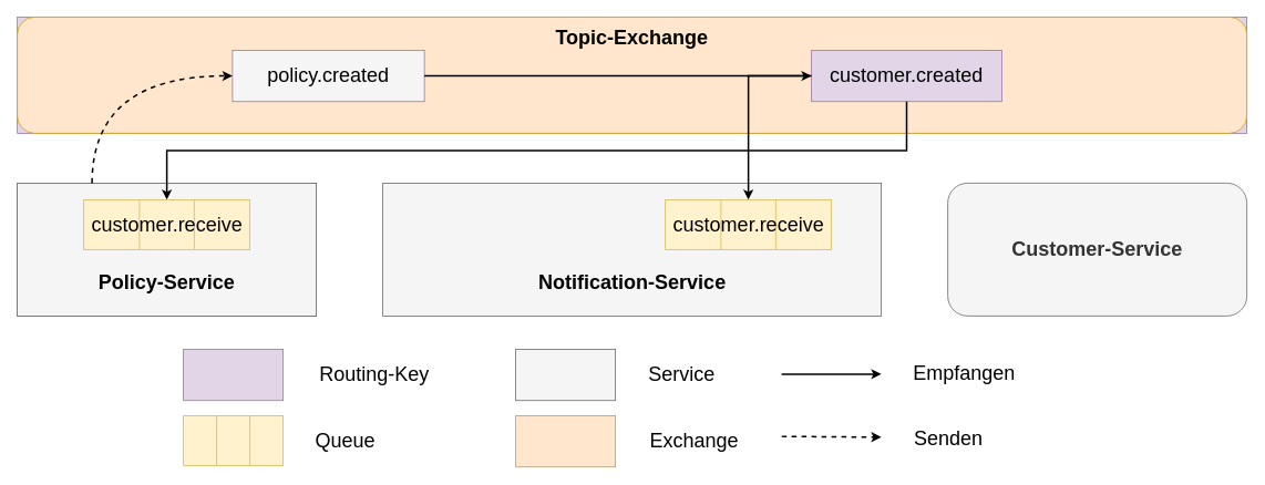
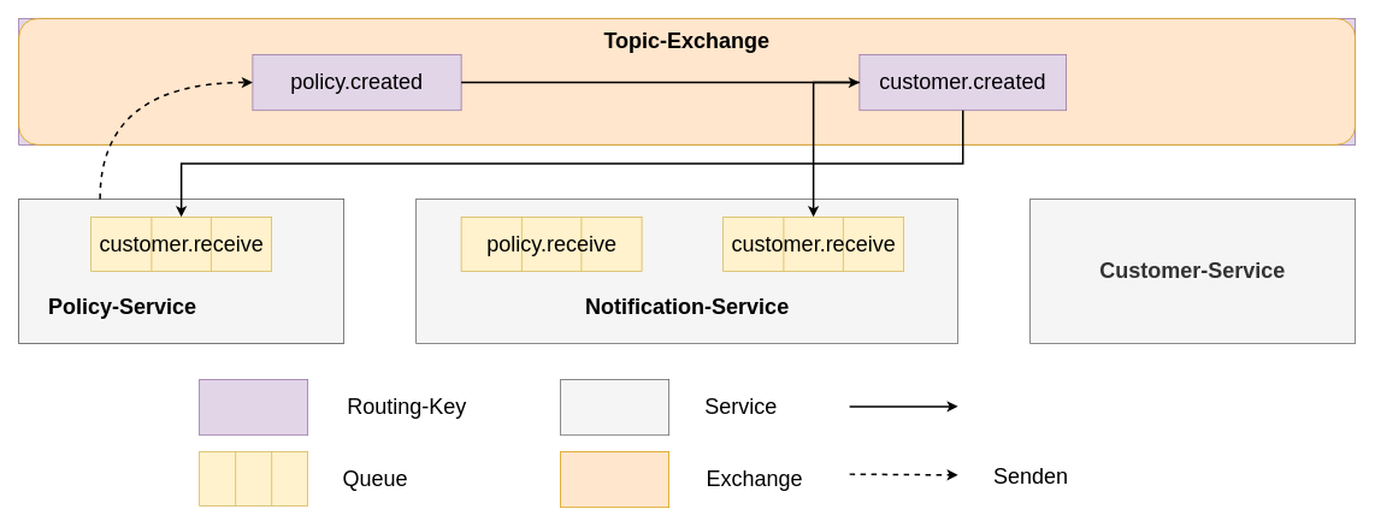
- <mxCell id="5" value="&lt;font style=&quot;font-size: 24px;&quot;&gt;policy.created&lt;/font&gt;" style="rounded=0;whiteSpace=wrap;html=1;fillColor=#f5f5f5;strokeColor=#9673a6;" vertex="1" parent="3"><mxGeometry x="259" y="40" width="231" height="61.82" as="geometry" /></mxCell>
+ <mxCell id="5" value="&lt;font style=&quot;font-size: 24px;&quot;&gt;policy.created&lt;/font&gt;" style="rounded=0;whiteSpace=wrap;html=1;fillColor=#e1d5e7;strokeColor=#9673a6;" vertex="1" parent="3"><mxGeometry x="259" y="40" width="231" height="61.82" as="geometry" /></mxCell>
- <mxCell id="6" value="&lt;font style=&quot;font-size: 24px;&quot;&gt;customer.created&lt;/font&gt;" style="rounded=0;whiteSpace=wrap;html=1;fillColor=#e1d5e7;strokeColor=#9673a6;" vertex="1" parent="3"><mxGeometry x="956" y="40" width="229" height="61.82" as="geometry" /></mxCell>
+ <mxCell id="6" value="&lt;font style=&quot;font-size: 24px;&quot;&gt;customer.created&lt;/font&gt;" style="rounded=0;whiteSpace=wrap;html=1;fillColor=#e1d5e7;strokeColor=#9673a6;" vertex="1" parent="3"><mxGeometry x="931" y="40" width="229" height="61.82" as="geometry" /></mxCell>
+ <mxCell id="17" value="policy.receive" style="shape=process;whiteSpace=wrap;html=1;backgroundOutline=1;fontSize=24;size=0.333;fillColor=#fff2cc;strokeColor=#d6b656;" vertex="1" parent="1"><mxGeometry x="510" y="240" width="200" height="60.0" as="geometry" /></mxCell>
- <mxCell id="8" value="&lt;span style=&quot;font-size: 24px;&quot;&gt;&lt;b&gt;Customer-Service&lt;/b&gt;&lt;/span&gt;" style="whiteSpace=wrap;html=1;fillColor=#f5f5f5;fontColor=#333333;strokeColor=#666666;rounded=1;" vertex="1" parent="1"><mxGeometry x="1140" y="220" width="360" height="160" as="geometry" /></mxCell>
+ <mxCell id="8" value="&lt;span style=&quot;font-size: 24px;&quot;&gt;&lt;b&gt;Customer-Service&lt;/b&gt;&lt;/span&gt;" style="rounded=0;whiteSpace=wrap;html=1;fillColor=#f5f5f5;fontColor=#333333;strokeColor=#666666;" vertex="1" parent="1"><mxGeometry x="1140" y="220" width="360" height="160" as="geometry" /></mxCell>
- <mxCell id="11" value="&lt;font style=&quot;font-size: 24px;&quot;&gt;Policy-Service&lt;/font&gt;" style="text;html=1;strokeColor=none;fillColor=none;align=center;verticalAlign=middle;whiteSpace=wrap;rounded=0;fontStyle=1" vertex="1" parent="9"><mxGeometry x="75" y="105" width="210" height="30.476" as="geometry" /></mxCell>
+ <mxCell id="11" value="&lt;font style=&quot;font-size: 24px;&quot;&gt;Policy-Service&lt;/font&gt;" style="text;html=1;strokeColor=none;fillColor=none;align=center;verticalAlign=middle;whiteSpace=wrap;rounded=0;fontStyle=1" vertex="1" parent="9"><mxGeometry x="10" y="105" width="210" height="30.476" as="geometry" /></mxCell>
- <mxCell id="24" value="&lt;font style=&quot;font-size: 24px;&quot;&gt;Empfangen&lt;/font&gt;" style="text;html=1;strokeColor=none;fillColor=none;align=center;verticalAlign=middle;whiteSpace=wrap;rounded=0;" vertex="1" parent="20"><mxGeometry x="140" y="6.62" width="160" height="35.75" as="geometry" /></mxCell>
